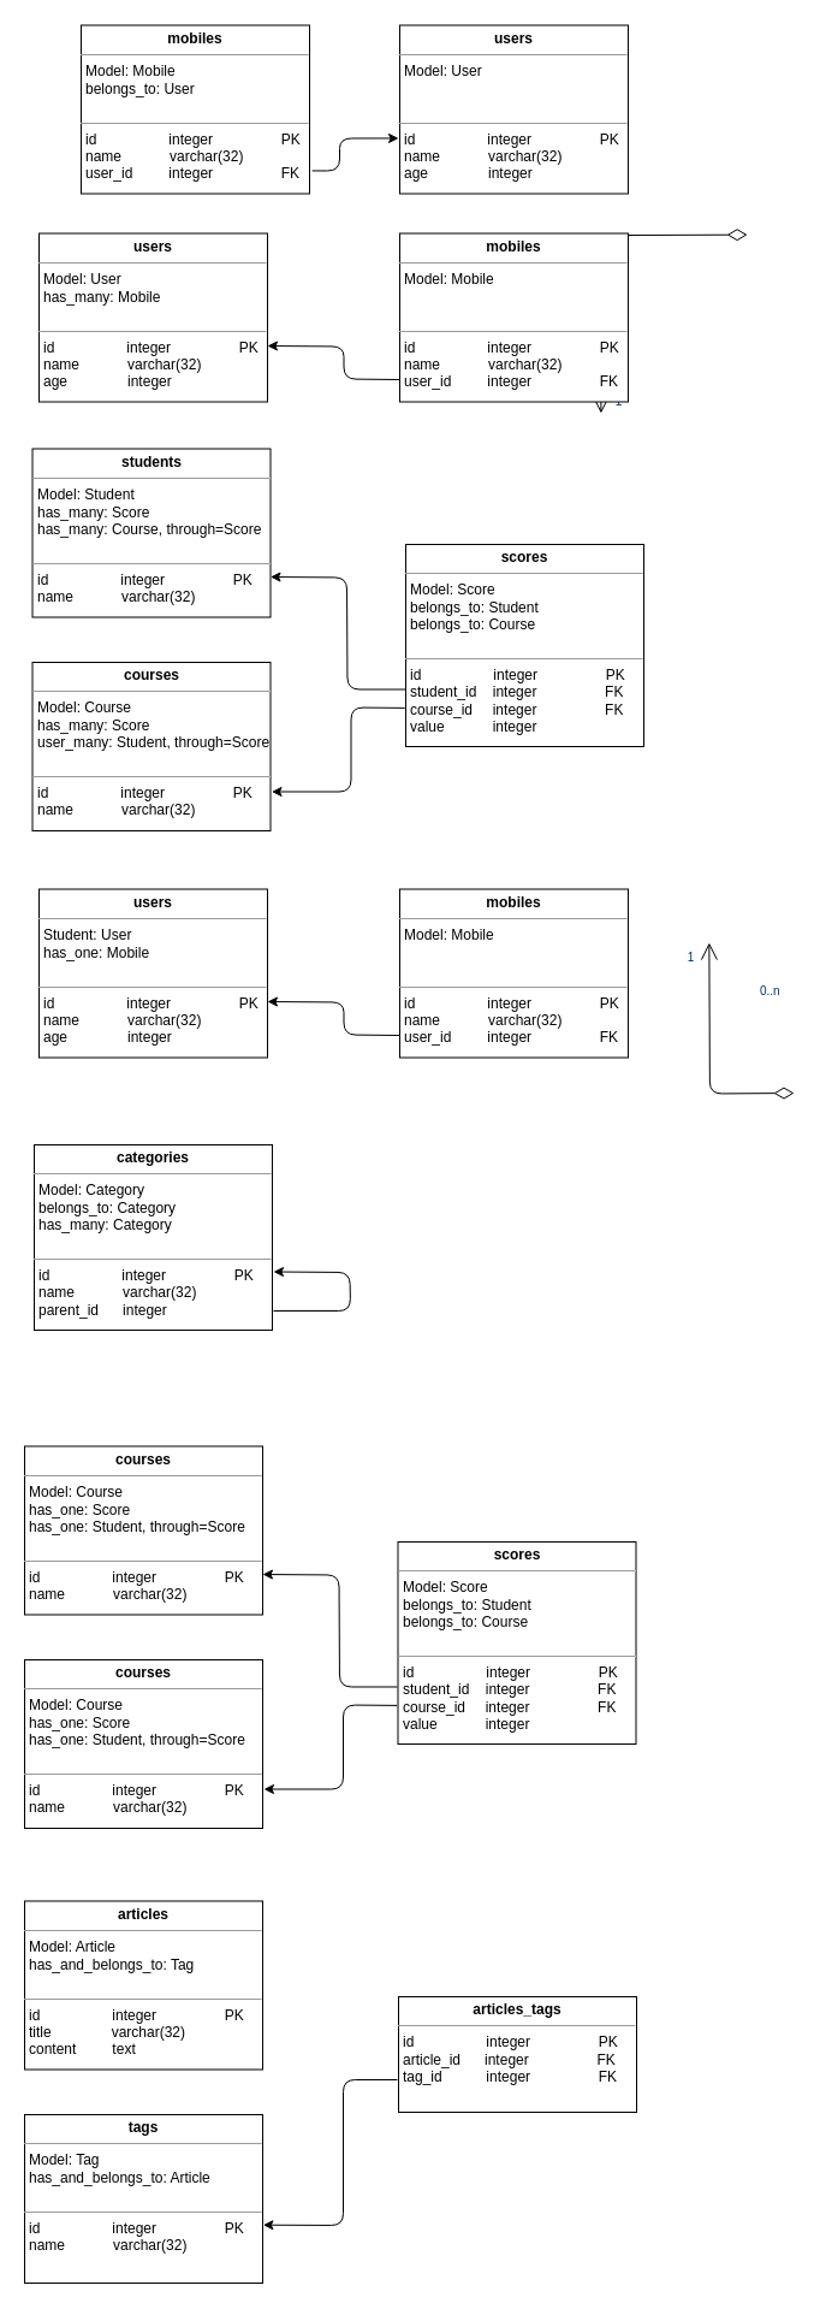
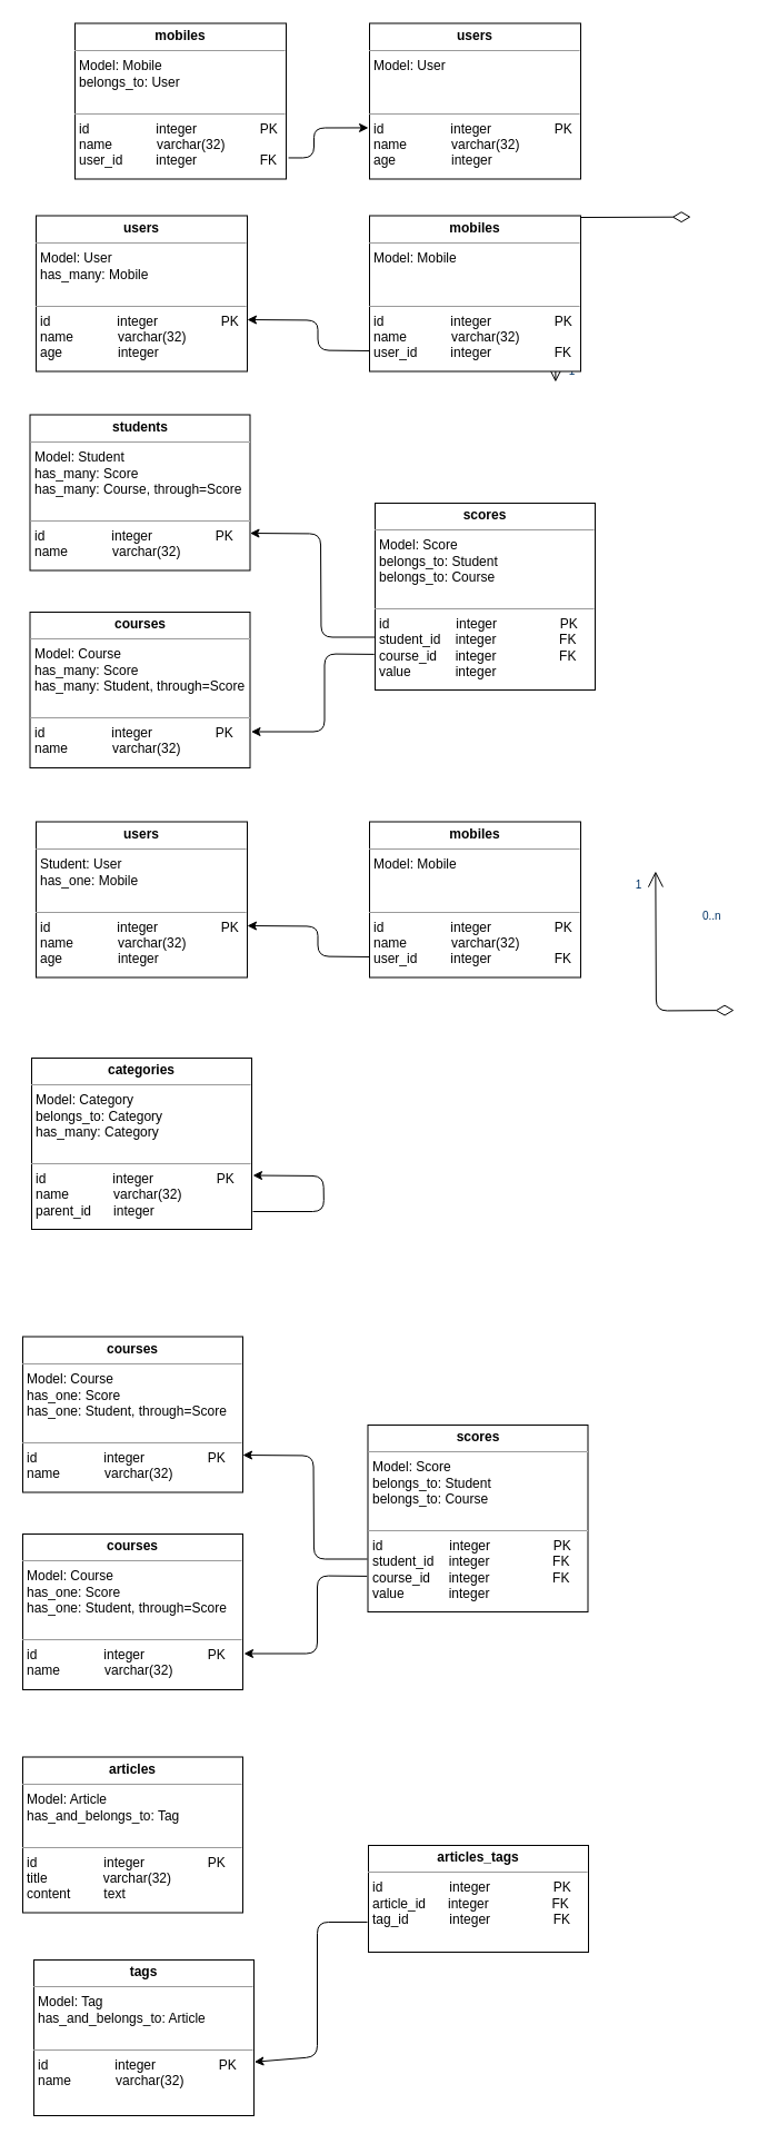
- <mxCell id="14" value="&lt;p style=&quot;margin: 0px ; margin-top: 4px ; text-align: center&quot;&gt;&lt;b&gt;courses&lt;/b&gt;&lt;/p&gt;&lt;hr size=&quot;1&quot;&gt;&lt;p style=&quot;margin: 0px ; margin-left: 4px&quot;&gt;Model: Course&lt;/p&gt;&lt;p style=&quot;margin: 0px ; margin-left: 4px&quot;&gt;has_many: Score&lt;/p&gt;&lt;p style=&quot;margin: 0px ; margin-left: 4px&quot;&gt;user_many: Student, through=Score&lt;/p&gt;&lt;p style=&quot;margin: 0px ; margin-left: 4px&quot;&gt;&lt;br&gt;&lt;/p&gt;&lt;hr size=&quot;1&quot;&gt;&lt;p style=&quot;margin: 0px ; margin-left: 4px&quot;&gt;id&amp;nbsp; &amp;nbsp; &amp;nbsp; &amp;nbsp; &amp;nbsp; &amp;nbsp; &amp;nbsp; &amp;nbsp; &amp;nbsp; integer&amp;nbsp; &amp;nbsp; &amp;nbsp; &amp;nbsp; &amp;nbsp; &amp;nbsp; &amp;nbsp; &amp;nbsp; &amp;nbsp;PK&lt;/p&gt;&lt;p style=&quot;margin: 0px ; margin-left: 4px&quot;&gt;name&amp;nbsp; &amp;nbsp; &amp;nbsp; &amp;nbsp; &amp;nbsp; &amp;nbsp; varchar(32)&lt;/p&gt;&lt;p style=&quot;margin: 0px ; margin-left: 4px&quot;&gt;&lt;br&gt;&lt;/p&gt;" style="verticalAlign=top;align=left;overflow=fill;fontSize=12;fontFamily=Helvetica;html=1;" vertex="1" parent="1"><mxGeometry x="26.5" y="550" width="198" height="140" as="geometry" /></mxCell>
+ <mxCell id="14" value="&lt;p style=&quot;margin: 0px ; margin-top: 4px ; text-align: center&quot;&gt;&lt;b&gt;courses&lt;/b&gt;&lt;/p&gt;&lt;hr size=&quot;1&quot;&gt;&lt;p style=&quot;margin: 0px ; margin-left: 4px&quot;&gt;Model: Course&lt;/p&gt;&lt;p style=&quot;margin: 0px ; margin-left: 4px&quot;&gt;has_many: Score&lt;/p&gt;&lt;p style=&quot;margin: 0px ; margin-left: 4px&quot;&gt;has_many: Student, through=Score&lt;/p&gt;&lt;p style=&quot;margin: 0px ; margin-left: 4px&quot;&gt;&lt;br&gt;&lt;/p&gt;&lt;hr size=&quot;1&quot;&gt;&lt;p style=&quot;margin: 0px ; margin-left: 4px&quot;&gt;id&amp;nbsp; &amp;nbsp; &amp;nbsp; &amp;nbsp; &amp;nbsp; &amp;nbsp; &amp;nbsp; &amp;nbsp; &amp;nbsp; integer&amp;nbsp; &amp;nbsp; &amp;nbsp; &amp;nbsp; &amp;nbsp; &amp;nbsp; &amp;nbsp; &amp;nbsp; &amp;nbsp;PK&lt;/p&gt;&lt;p style=&quot;margin: 0px ; margin-left: 4px&quot;&gt;name&amp;nbsp; &amp;nbsp; &amp;nbsp; &amp;nbsp; &amp;nbsp; &amp;nbsp; varchar(32)&lt;/p&gt;&lt;p style=&quot;margin: 0px ; margin-left: 4px&quot;&gt;&lt;br&gt;&lt;/p&gt;" style="verticalAlign=top;align=left;overflow=fill;fontSize=12;fontFamily=Helvetica;html=1;" vertex="1" parent="1"><mxGeometry x="26.5" y="550" width="198" height="140" as="geometry" /></mxCell>
- <mxCell id="27" value="&lt;p style=&quot;margin: 0px ; margin-top: 4px ; text-align: center&quot;&gt;&lt;b&gt;tags&lt;/b&gt;&lt;/p&gt;&lt;hr size=&quot;1&quot;&gt;&lt;p style=&quot;margin: 0px ; margin-left: 4px&quot;&gt;Model: Tag&lt;/p&gt;&lt;p style=&quot;margin: 0px ; margin-left: 4px&quot;&gt;has_and_belongs_to: Article&lt;/p&gt;&lt;p style=&quot;margin: 0px ; margin-left: 4px&quot;&gt;&lt;br&gt;&lt;/p&gt;&lt;hr size=&quot;1&quot;&gt;&lt;p style=&quot;margin: 0px ; margin-left: 4px&quot;&gt;id&amp;nbsp; &amp;nbsp; &amp;nbsp; &amp;nbsp; &amp;nbsp; &amp;nbsp; &amp;nbsp; &amp;nbsp; &amp;nbsp; integer&amp;nbsp; &amp;nbsp; &amp;nbsp; &amp;nbsp; &amp;nbsp; &amp;nbsp; &amp;nbsp; &amp;nbsp; &amp;nbsp;PK&lt;/p&gt;&lt;p style=&quot;margin: 0px ; margin-left: 4px&quot;&gt;name&amp;nbsp; &amp;nbsp; &amp;nbsp; &amp;nbsp; &amp;nbsp; &amp;nbsp; varchar(32)&lt;/p&gt;&lt;p style=&quot;margin: 0px ; margin-left: 4px&quot;&gt;&lt;br&gt;&lt;/p&gt;" style="verticalAlign=top;align=left;overflow=fill;fontSize=12;fontFamily=Helvetica;html=1;" vertex="1" parent="1"><mxGeometry x="20" y="1757" width="198" height="140" as="geometry" /></mxCell>
+ <mxCell id="27" value="&lt;p style=&quot;margin: 0px ; margin-top: 4px ; text-align: center&quot;&gt;&lt;b&gt;tags&lt;/b&gt;&lt;/p&gt;&lt;hr size=&quot;1&quot;&gt;&lt;p style=&quot;margin: 0px ; margin-left: 4px&quot;&gt;Model: Tag&lt;/p&gt;&lt;p style=&quot;margin: 0px ; margin-left: 4px&quot;&gt;has_and_belongs_to: Article&lt;/p&gt;&lt;p style=&quot;margin: 0px ; margin-left: 4px&quot;&gt;&lt;br&gt;&lt;/p&gt;&lt;hr size=&quot;1&quot;&gt;&lt;p style=&quot;margin: 0px ; margin-left: 4px&quot;&gt;id&amp;nbsp; &amp;nbsp; &amp;nbsp; &amp;nbsp; &amp;nbsp; &amp;nbsp; &amp;nbsp; &amp;nbsp; &amp;nbsp; integer&amp;nbsp; &amp;nbsp; &amp;nbsp; &amp;nbsp; &amp;nbsp; &amp;nbsp; &amp;nbsp; &amp;nbsp; &amp;nbsp;PK&lt;/p&gt;&lt;p style=&quot;margin: 0px ; margin-left: 4px&quot;&gt;name&amp;nbsp; &amp;nbsp; &amp;nbsp; &amp;nbsp; &amp;nbsp; &amp;nbsp; varchar(32)&lt;/p&gt;&lt;p style=&quot;margin: 0px ; margin-left: 4px&quot;&gt;&lt;br&gt;&lt;/p&gt;" style="verticalAlign=top;align=left;overflow=fill;fontSize=12;fontFamily=Helvetica;html=1;" vertex="1" parent="1"><mxGeometry x="30" y="1762" width="198" height="140" as="geometry" /></mxCell>
